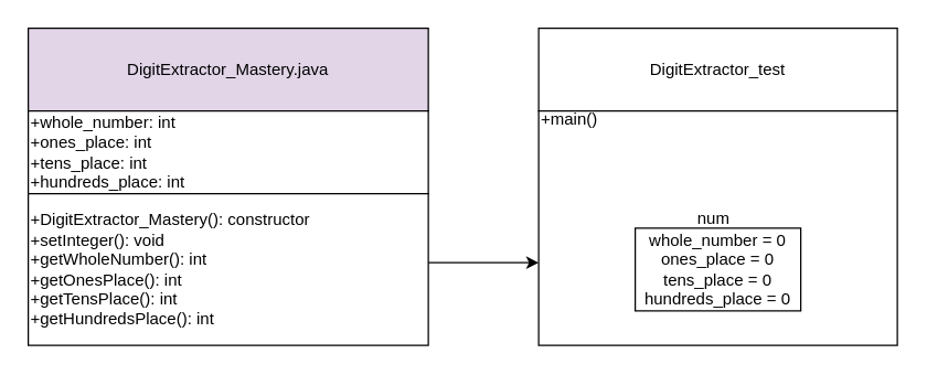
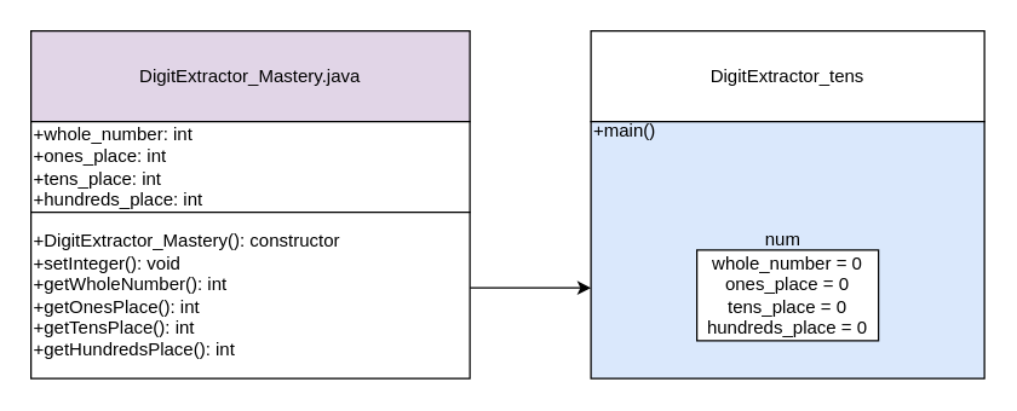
- <mxCell id="3" value="DigitExtractor_test" style="rounded=0;whiteSpace=wrap;html=1;" vertex="1" parent="1"><mxGeometry x="390" y="20" width="260" height="60" as="geometry" /></mxCell>
+ <mxCell id="3" value="DigitExtractor_tens" style="rounded=0;whiteSpace=wrap;html=1;" vertex="1" parent="1"><mxGeometry x="390" y="20" width="260" height="60" as="geometry" /></mxCell>
- <mxCell id="7" value="+main()&lt;div&gt;&lt;br&gt;&lt;/div&gt;&lt;div&gt;&lt;br&gt;&lt;/div&gt;&lt;div&gt;&lt;br&gt;&lt;/div&gt;&lt;div&gt;&lt;br&gt;&lt;/div&gt;&lt;div&gt;&amp;nbsp; &amp;nbsp; &amp;nbsp; &amp;nbsp; &amp;nbsp; &amp;nbsp; &amp;nbsp; &amp;nbsp; &amp;nbsp; &amp;nbsp; &amp;nbsp; &amp;nbsp; &amp;nbsp; &amp;nbsp; &amp;nbsp; &amp;nbsp; &amp;nbsp; num&lt;/div&gt;&lt;div&gt;&amp;nbsp; &amp;nbsp; &amp;nbsp; &amp;nbsp; &amp;nbsp; &amp;nbsp; &amp;nbsp; &amp;nbsp; &amp;nbsp; &amp;nbsp; &amp;nbsp;&amp;nbsp;&lt;/div&gt;&lt;div&gt;&lt;br&gt;&lt;/div&gt;&lt;div&gt;&lt;br&gt;&lt;/div&gt;&lt;div&gt;&lt;br&gt;&lt;/div&gt;&lt;div&gt;&lt;br&gt;&lt;/div&gt;&lt;div&gt;&lt;br&gt;&lt;/div&gt;" style="rounded=0;whiteSpace=wrap;html=1;align=left;" vertex="1" parent="1"><mxGeometry x="390" y="80" width="260" height="170" as="geometry" /></mxCell>
+ <mxCell id="7" value="+main()&lt;div&gt;&lt;br&gt;&lt;/div&gt;&lt;div&gt;&lt;br&gt;&lt;/div&gt;&lt;div&gt;&lt;br&gt;&lt;/div&gt;&lt;div&gt;&lt;br&gt;&lt;/div&gt;&lt;div&gt;&amp;nbsp; &amp;nbsp; &amp;nbsp; &amp;nbsp; &amp;nbsp; &amp;nbsp; &amp;nbsp; &amp;nbsp; &amp;nbsp; &amp;nbsp; &amp;nbsp; &amp;nbsp; &amp;nbsp; &amp;nbsp; &amp;nbsp; &amp;nbsp; &amp;nbsp; num&lt;/div&gt;&lt;div&gt;&amp;nbsp; &amp;nbsp; &amp;nbsp; &amp;nbsp; &amp;nbsp; &amp;nbsp; &amp;nbsp; &amp;nbsp; &amp;nbsp; &amp;nbsp; &amp;nbsp;&amp;nbsp;&lt;/div&gt;&lt;div&gt;&lt;br&gt;&lt;/div&gt;&lt;div&gt;&lt;br&gt;&lt;/div&gt;&lt;div&gt;&lt;br&gt;&lt;/div&gt;&lt;div&gt;&lt;br&gt;&lt;/div&gt;&lt;div&gt;&lt;br&gt;&lt;/div&gt;" style="rounded=0;whiteSpace=wrap;html=1;align=left;fillColor=#dae8fc;" vertex="1" parent="1"><mxGeometry x="390" y="80" width="260" height="170" as="geometry" /></mxCell>
